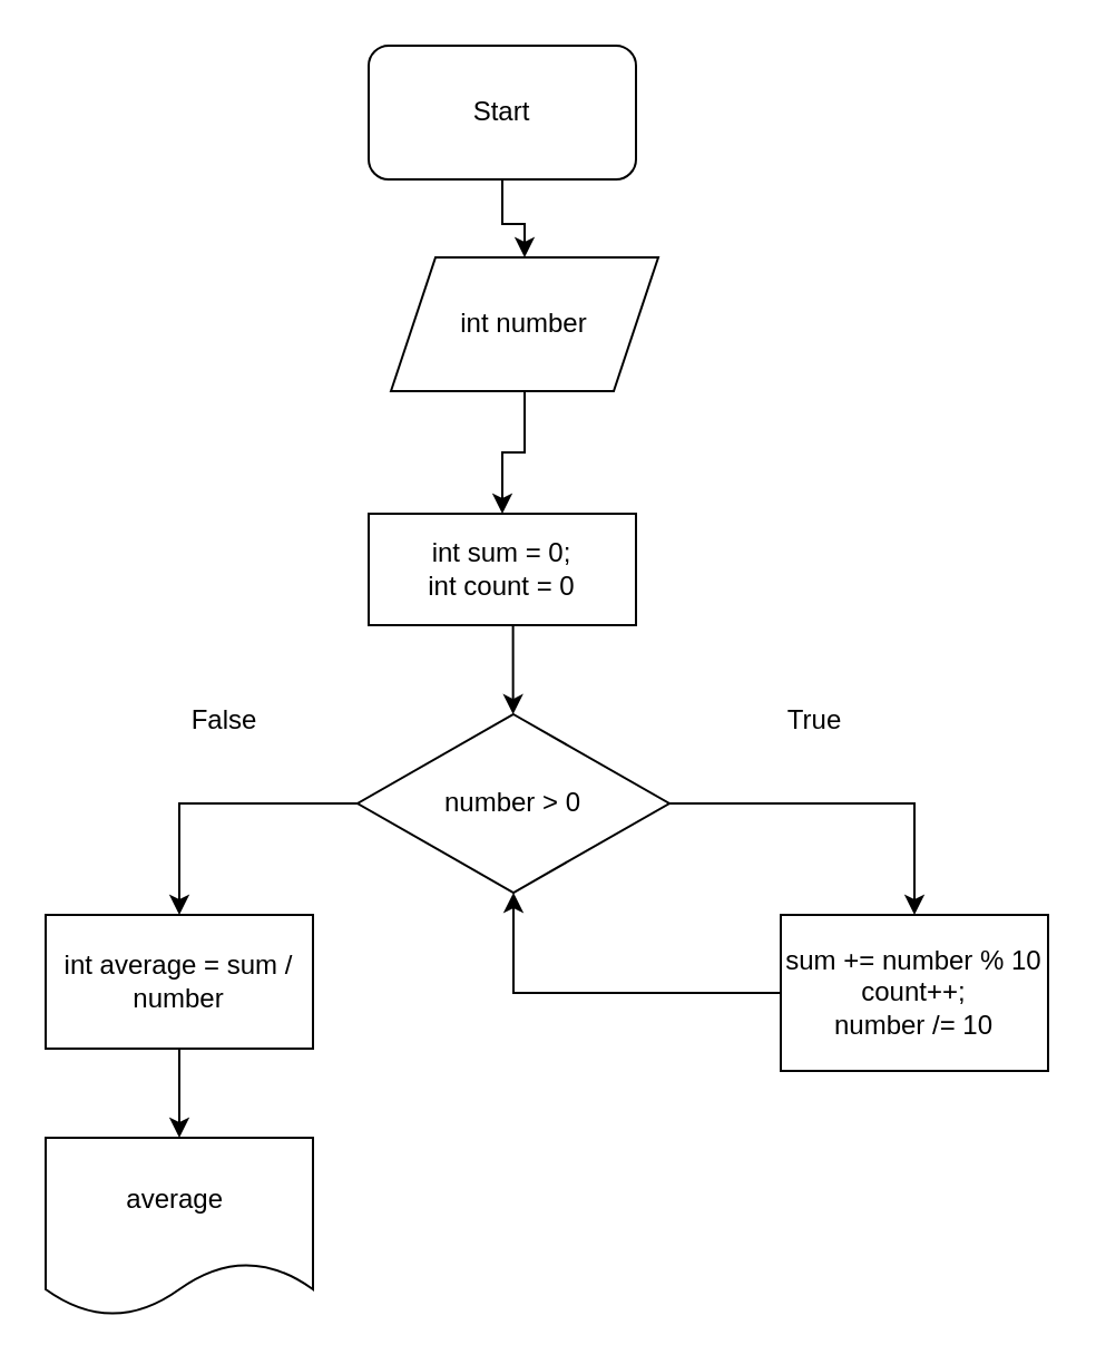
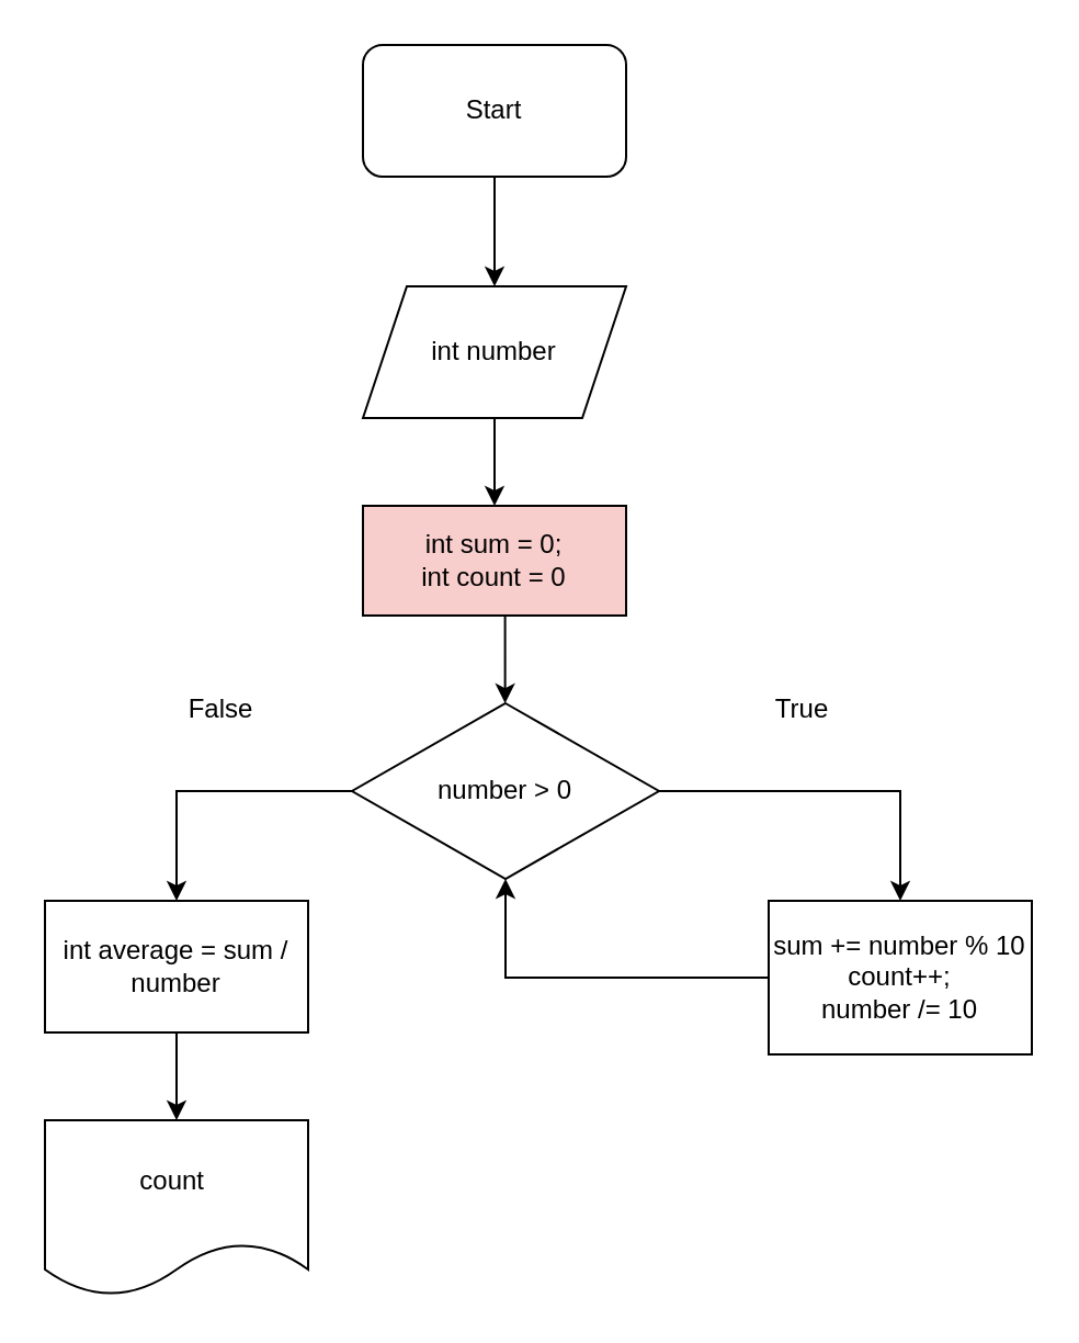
- <mxCell id="5" value="int number" style="shape=parallelogram;perimeter=parallelogramPerimeter;whiteSpace=wrap;html=1;fixedSize=1;" vertex="1" parent="1"><mxGeometry x="175" y="115" width="120" height="60" as="geometry" /></mxCell>
+ <mxCell id="5" value="int number" style="shape=parallelogram;perimeter=parallelogramPerimeter;whiteSpace=wrap;html=1;fixedSize=1;" vertex="1" parent="1"><mxGeometry x="165" y="130" width="120" height="60" as="geometry" /></mxCell>
- <mxCell id="12" value="int sum = 0;&lt;div&gt;int count = 0&lt;/div&gt;" style="rounded=0;whiteSpace=wrap;html=1;" vertex="1" parent="1"><mxGeometry x="165" y="230" width="120" height="50" as="geometry" /></mxCell>
+ <mxCell id="12" value="int sum = 0;&lt;div&gt;int count = 0&lt;/div&gt;" style="rounded=0;whiteSpace=wrap;html=1;fillColor=#f8cecc;" vertex="1" parent="1"><mxGeometry x="165" y="230" width="120" height="50" as="geometry" /></mxCell>
- <mxCell id="13" value="average&amp;nbsp;" style="shape=document;whiteSpace=wrap;html=1;boundedLbl=1;" vertex="1" parent="1"><mxGeometry x="20" y="510" width="120" height="80" as="geometry" /></mxCell>
+ <mxCell id="13" value="count&amp;nbsp;" style="shape=document;whiteSpace=wrap;html=1;boundedLbl=1;" vertex="1" parent="1"><mxGeometry x="20" y="510" width="120" height="80" as="geometry" /></mxCell>
